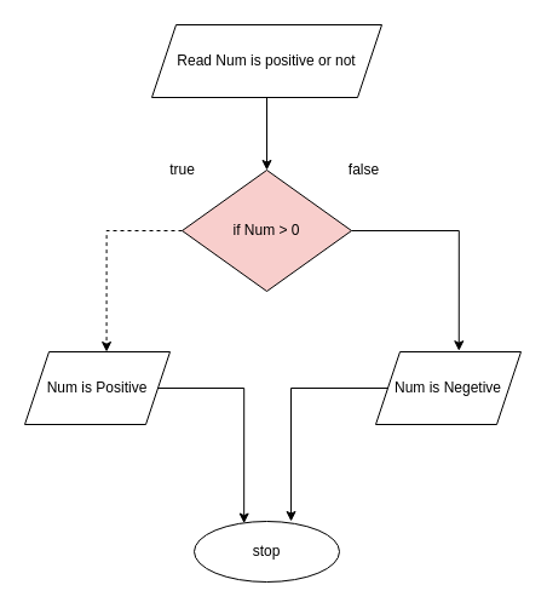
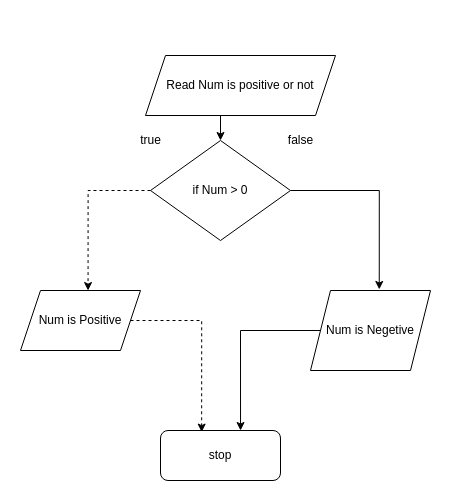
- <mxCell id="6" value="Read Num is positive or not" style="shape=parallelogram;perimeter=parallelogramPerimeter;whiteSpace=wrap;html=1;fixedSize=1;" vertex="1" parent="1"><mxGeometry x="125" y="20" width="190" height="60" as="geometry" /></mxCell>
+ <mxCell id="6" value="Read Num is positive or not" style="shape=parallelogram;perimeter=parallelogramPerimeter;whiteSpace=wrap;html=1;fixedSize=1;" vertex="1" parent="1"><mxGeometry x="145" y="55" width="190" height="60" as="geometry" /></mxCell>
- <mxCell id="4" value="if Num &amp;gt; 0" style="rhombus;whiteSpace=wrap;html=1;fillColor=#f8cecc;" vertex="1" parent="1"><mxGeometry x="150" y="140" width="140" height="100" as="geometry" /></mxCell>
+ <mxCell id="4" value="if Num &amp;gt; 0" style="rhombus;whiteSpace=wrap;html=1;" vertex="1" parent="1"><mxGeometry x="150" y="140" width="140" height="100" as="geometry" /></mxCell>
- <mxCell id="8" value="Num is Negetive" style="shape=parallelogram;perimeter=parallelogramPerimeter;whiteSpace=wrap;html=1;fixedSize=1;" vertex="1" parent="1"><mxGeometry x="310" y="290" width="120" height="60" as="geometry" /></mxCell>
+ <mxCell id="8" value="Num is Negetive" style="shape=parallelogram;perimeter=parallelogramPerimeter;whiteSpace=wrap;html=1;fixedSize=1;" vertex="1" parent="1"><mxGeometry x="310" y="290" width="120" height="80" as="geometry" /></mxCell>
- <mxCell id="9" style="edgeStyle=orthogonalEdgeStyle;rounded=0;orthogonalLoop=1;jettySize=auto;html=1;entryX=0.343;entryY=0.032;entryDx=0;entryDy=0;entryPerimeter=0;" edge="1" parent="1" source="10" target="11"><mxGeometry relative="1" as="geometry" /></mxCell>
+ <mxCell id="9" style="edgeStyle=orthogonalEdgeStyle;rounded=0;orthogonalLoop=1;jettySize=auto;html=1;entryX=0.343;entryY=0.032;entryDx=0;entryDy=0;entryPerimeter=0;dashed=1;" edge="1" parent="1" source="10" target="11"><mxGeometry relative="1" as="geometry" /></mxCell>
- <mxCell id="11" value="stop" style="ellipse;whiteSpace=wrap;html=1;" vertex="1" parent="1"><mxGeometry x="160" y="430" width="120" height="50" as="geometry" /></mxCell>
+ <mxCell id="11" value="stop" style="whiteSpace=wrap;html=1;rounded=1;" vertex="1" parent="1"><mxGeometry x="160" y="430" width="120" height="50" as="geometry" /></mxCell>
